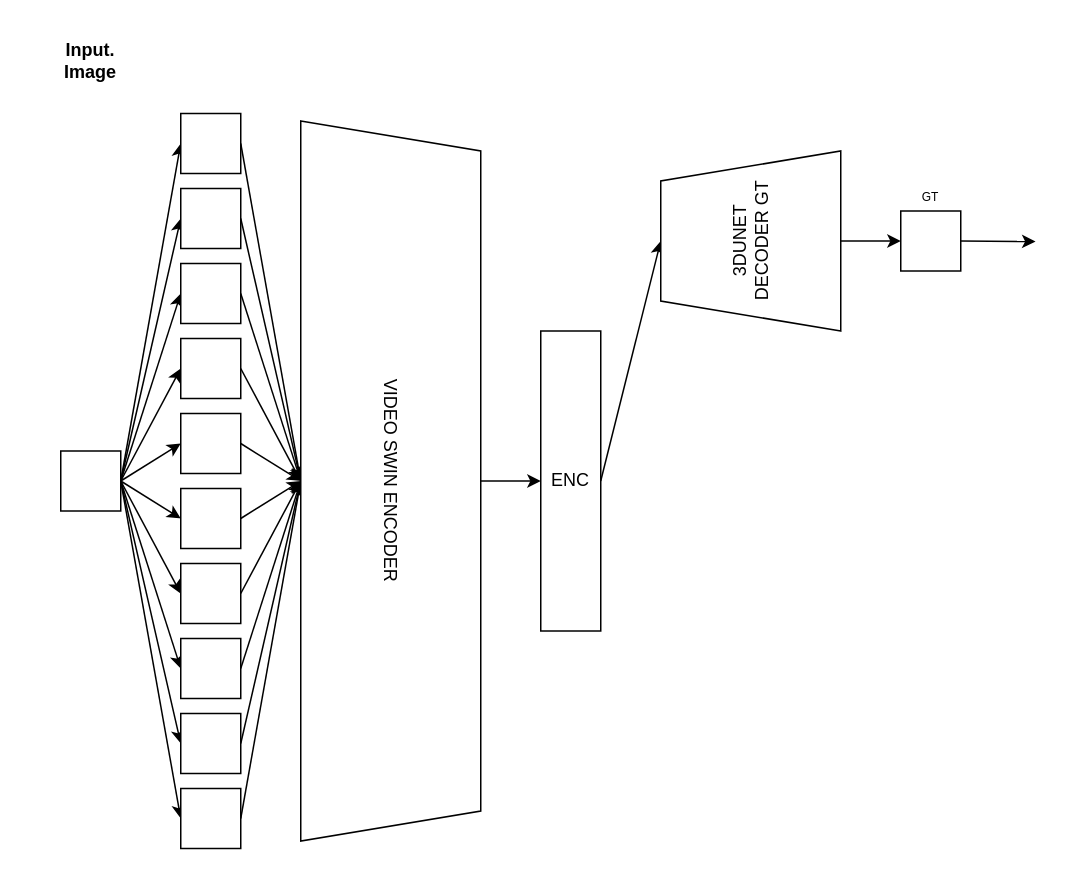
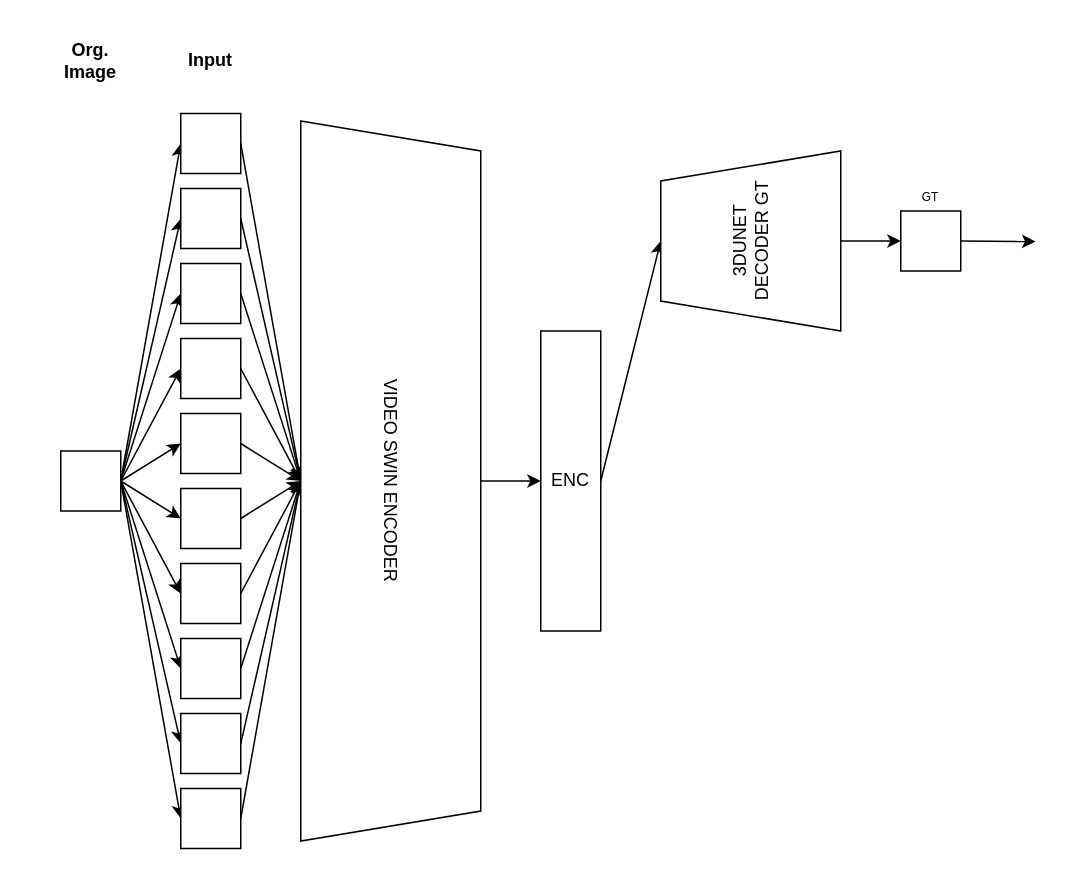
- <mxCell id="40" value="&lt;b&gt;Input. Image&lt;/b&gt;" style="text;html=1;strokeColor=none;fillColor=none;align=center;verticalAlign=middle;whiteSpace=wrap;rounded=0;" parent="1" vertex="1"><mxGeometry x="30" y="20" width="60" height="40" as="geometry" /></mxCell>
+ <mxCell id="40" value="&lt;b&gt;Org. Image&lt;/b&gt;" style="text;html=1;strokeColor=none;fillColor=none;align=center;verticalAlign=middle;whiteSpace=wrap;rounded=0;" parent="1" vertex="1"><mxGeometry x="30" y="20" width="60" height="40" as="geometry" /></mxCell>
+ <mxCell id="39" value="&lt;b&gt;Input&lt;/b&gt;" style="text;html=1;strokeColor=none;fillColor=none;align=center;verticalAlign=middle;whiteSpace=wrap;rounded=0;" parent="1" vertex="1"><mxGeometry x="110" y="20" width="60" height="40" as="geometry" /></mxCell>
